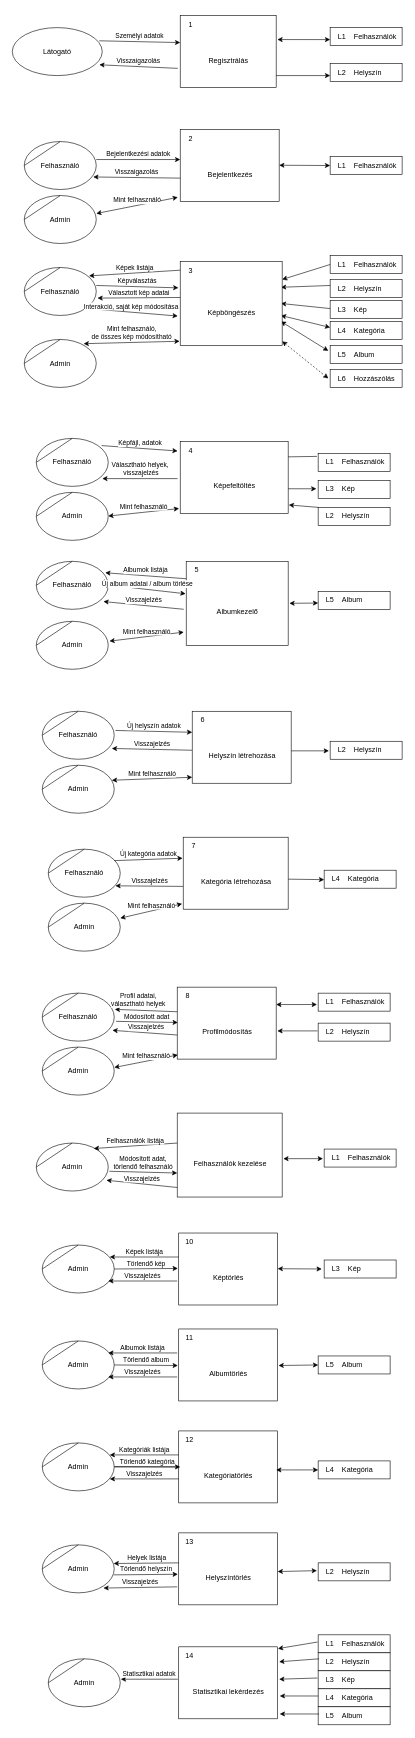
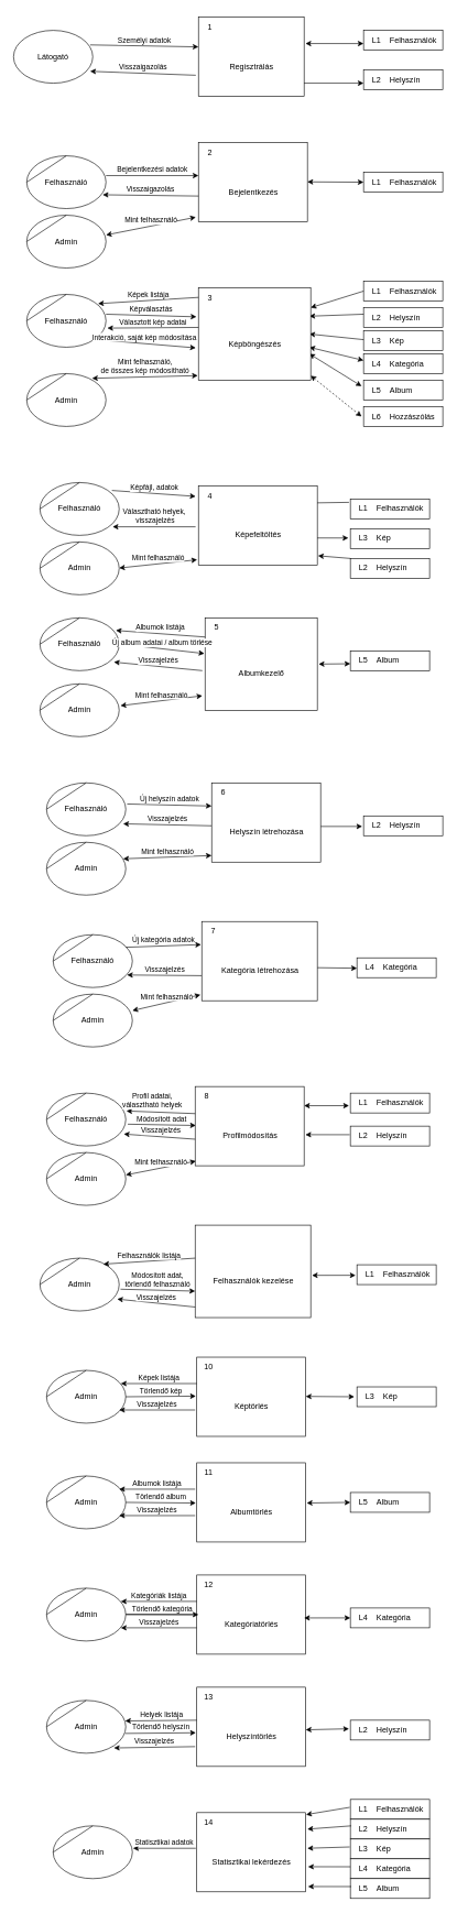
- <mxCell id="147" value="Látogató" style="ellipse;whiteSpace=wrap;html=1;" parent="1" vertex="1"><mxGeometry x="20" y="45" width="150" height="80" as="geometry" /></mxCell>
+ <mxCell id="147" value="Látogató" style="ellipse;whiteSpace=wrap;html=1;" parent="1" vertex="1"><mxGeometry x="20" y="45" width="120" height="80" as="geometry" /></mxCell>
